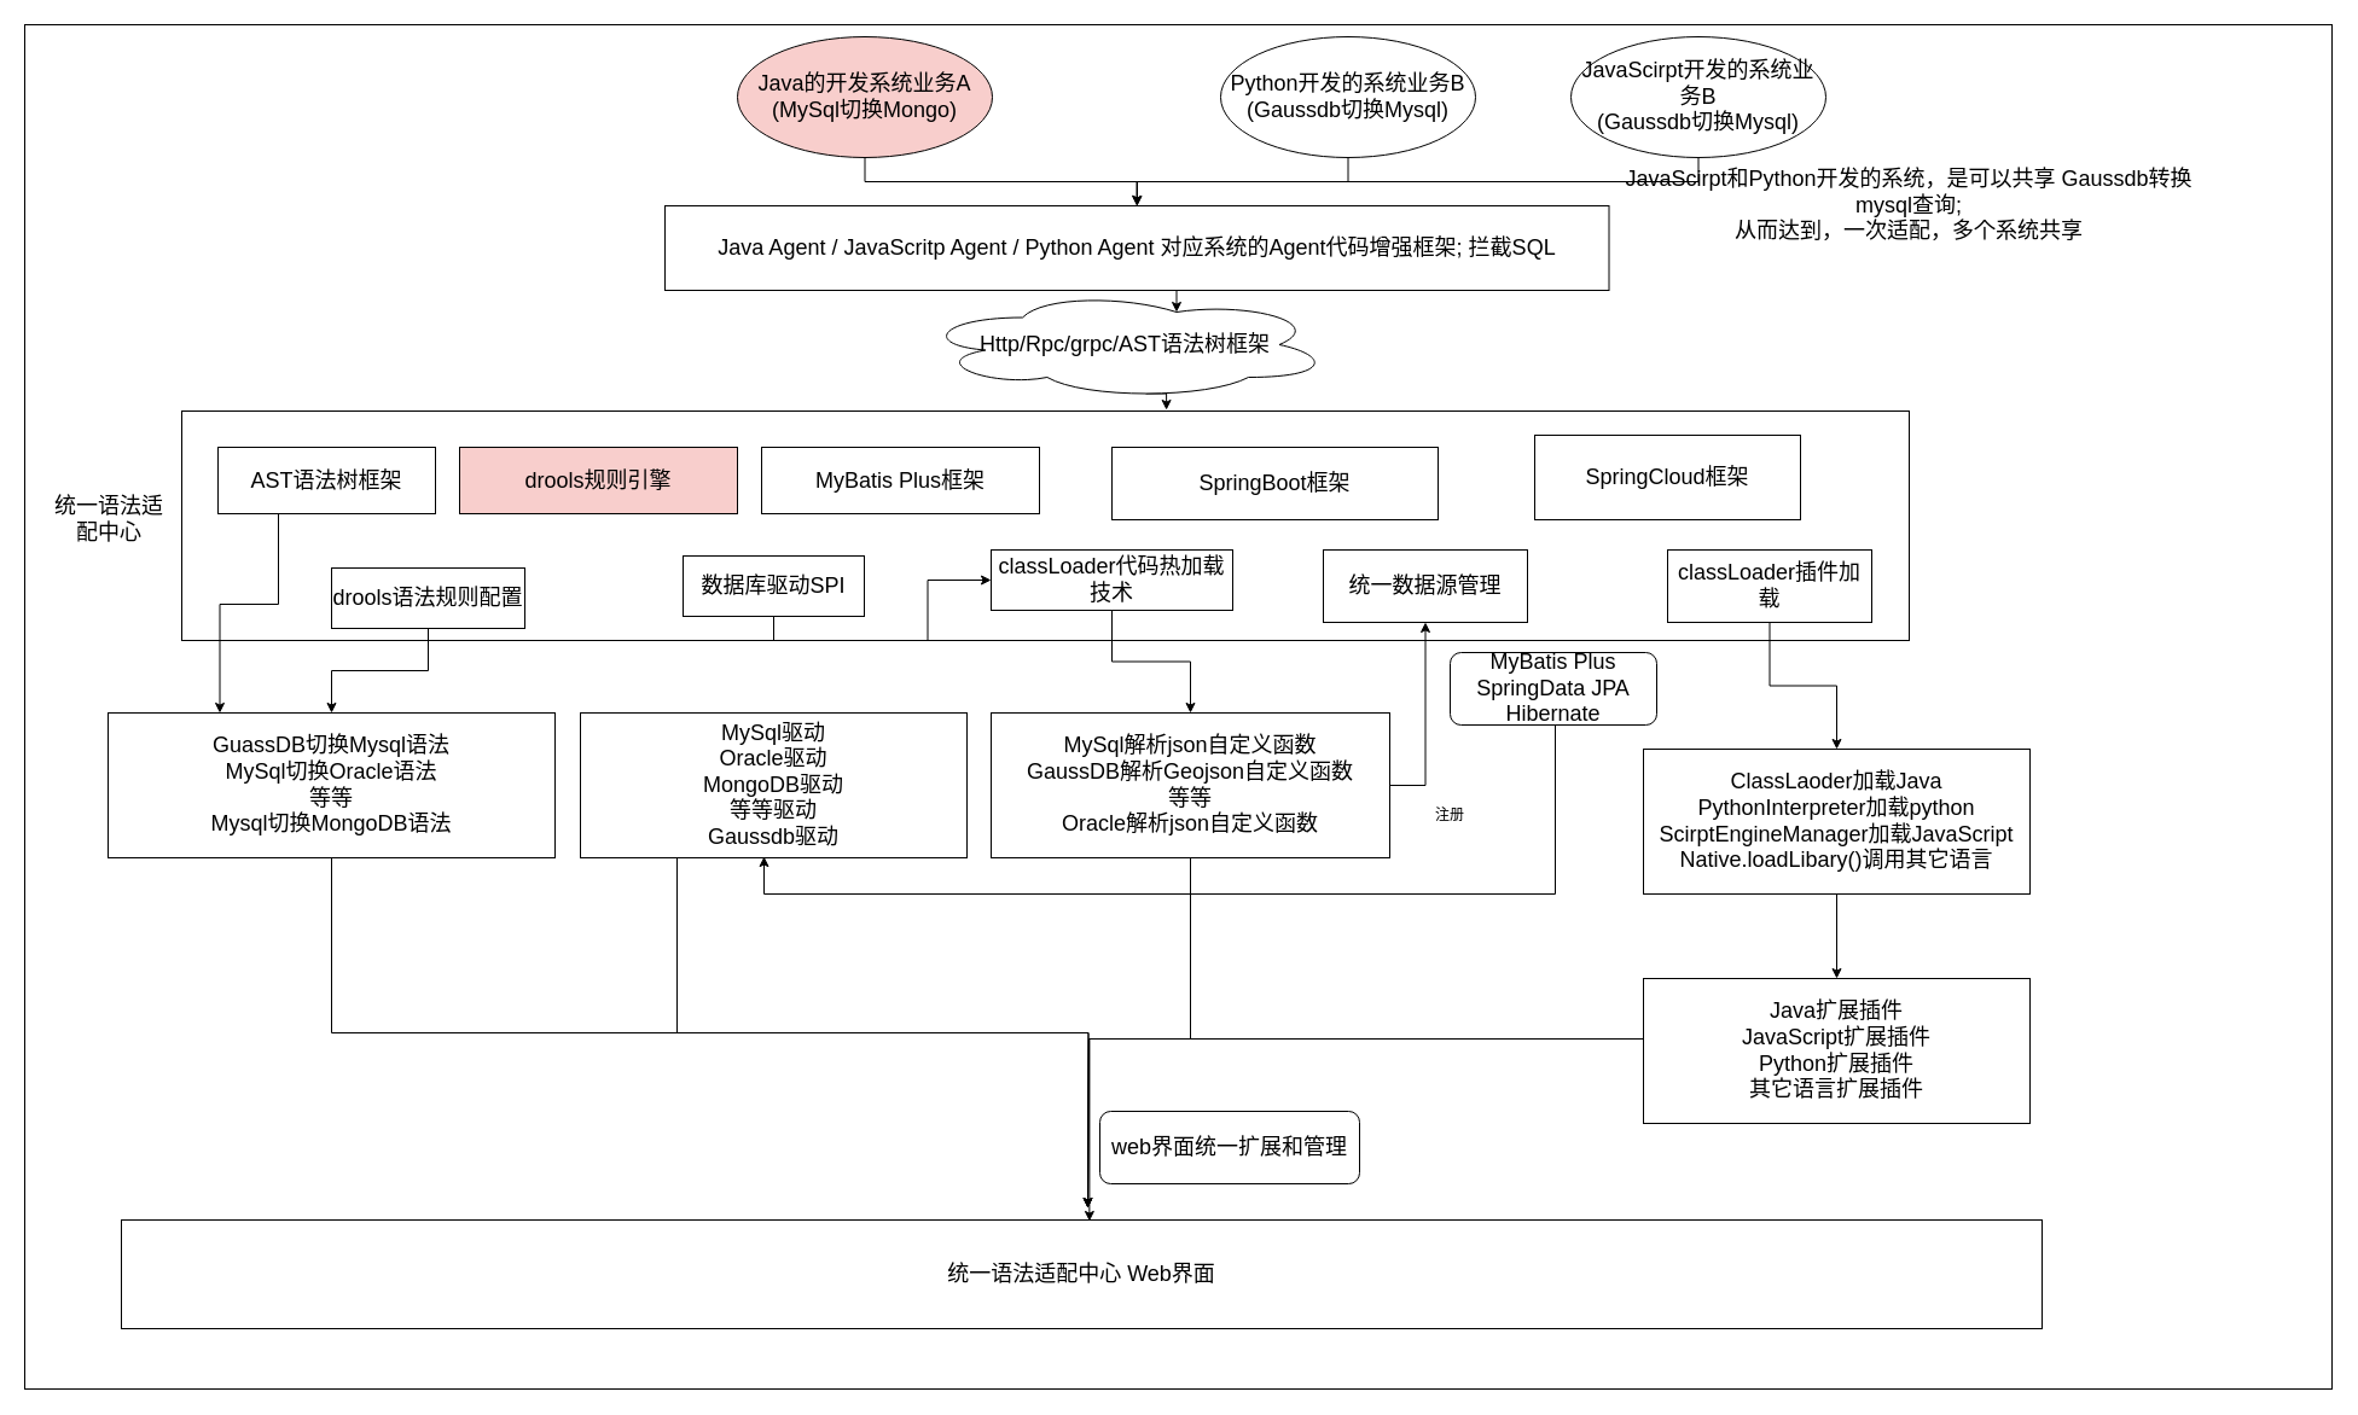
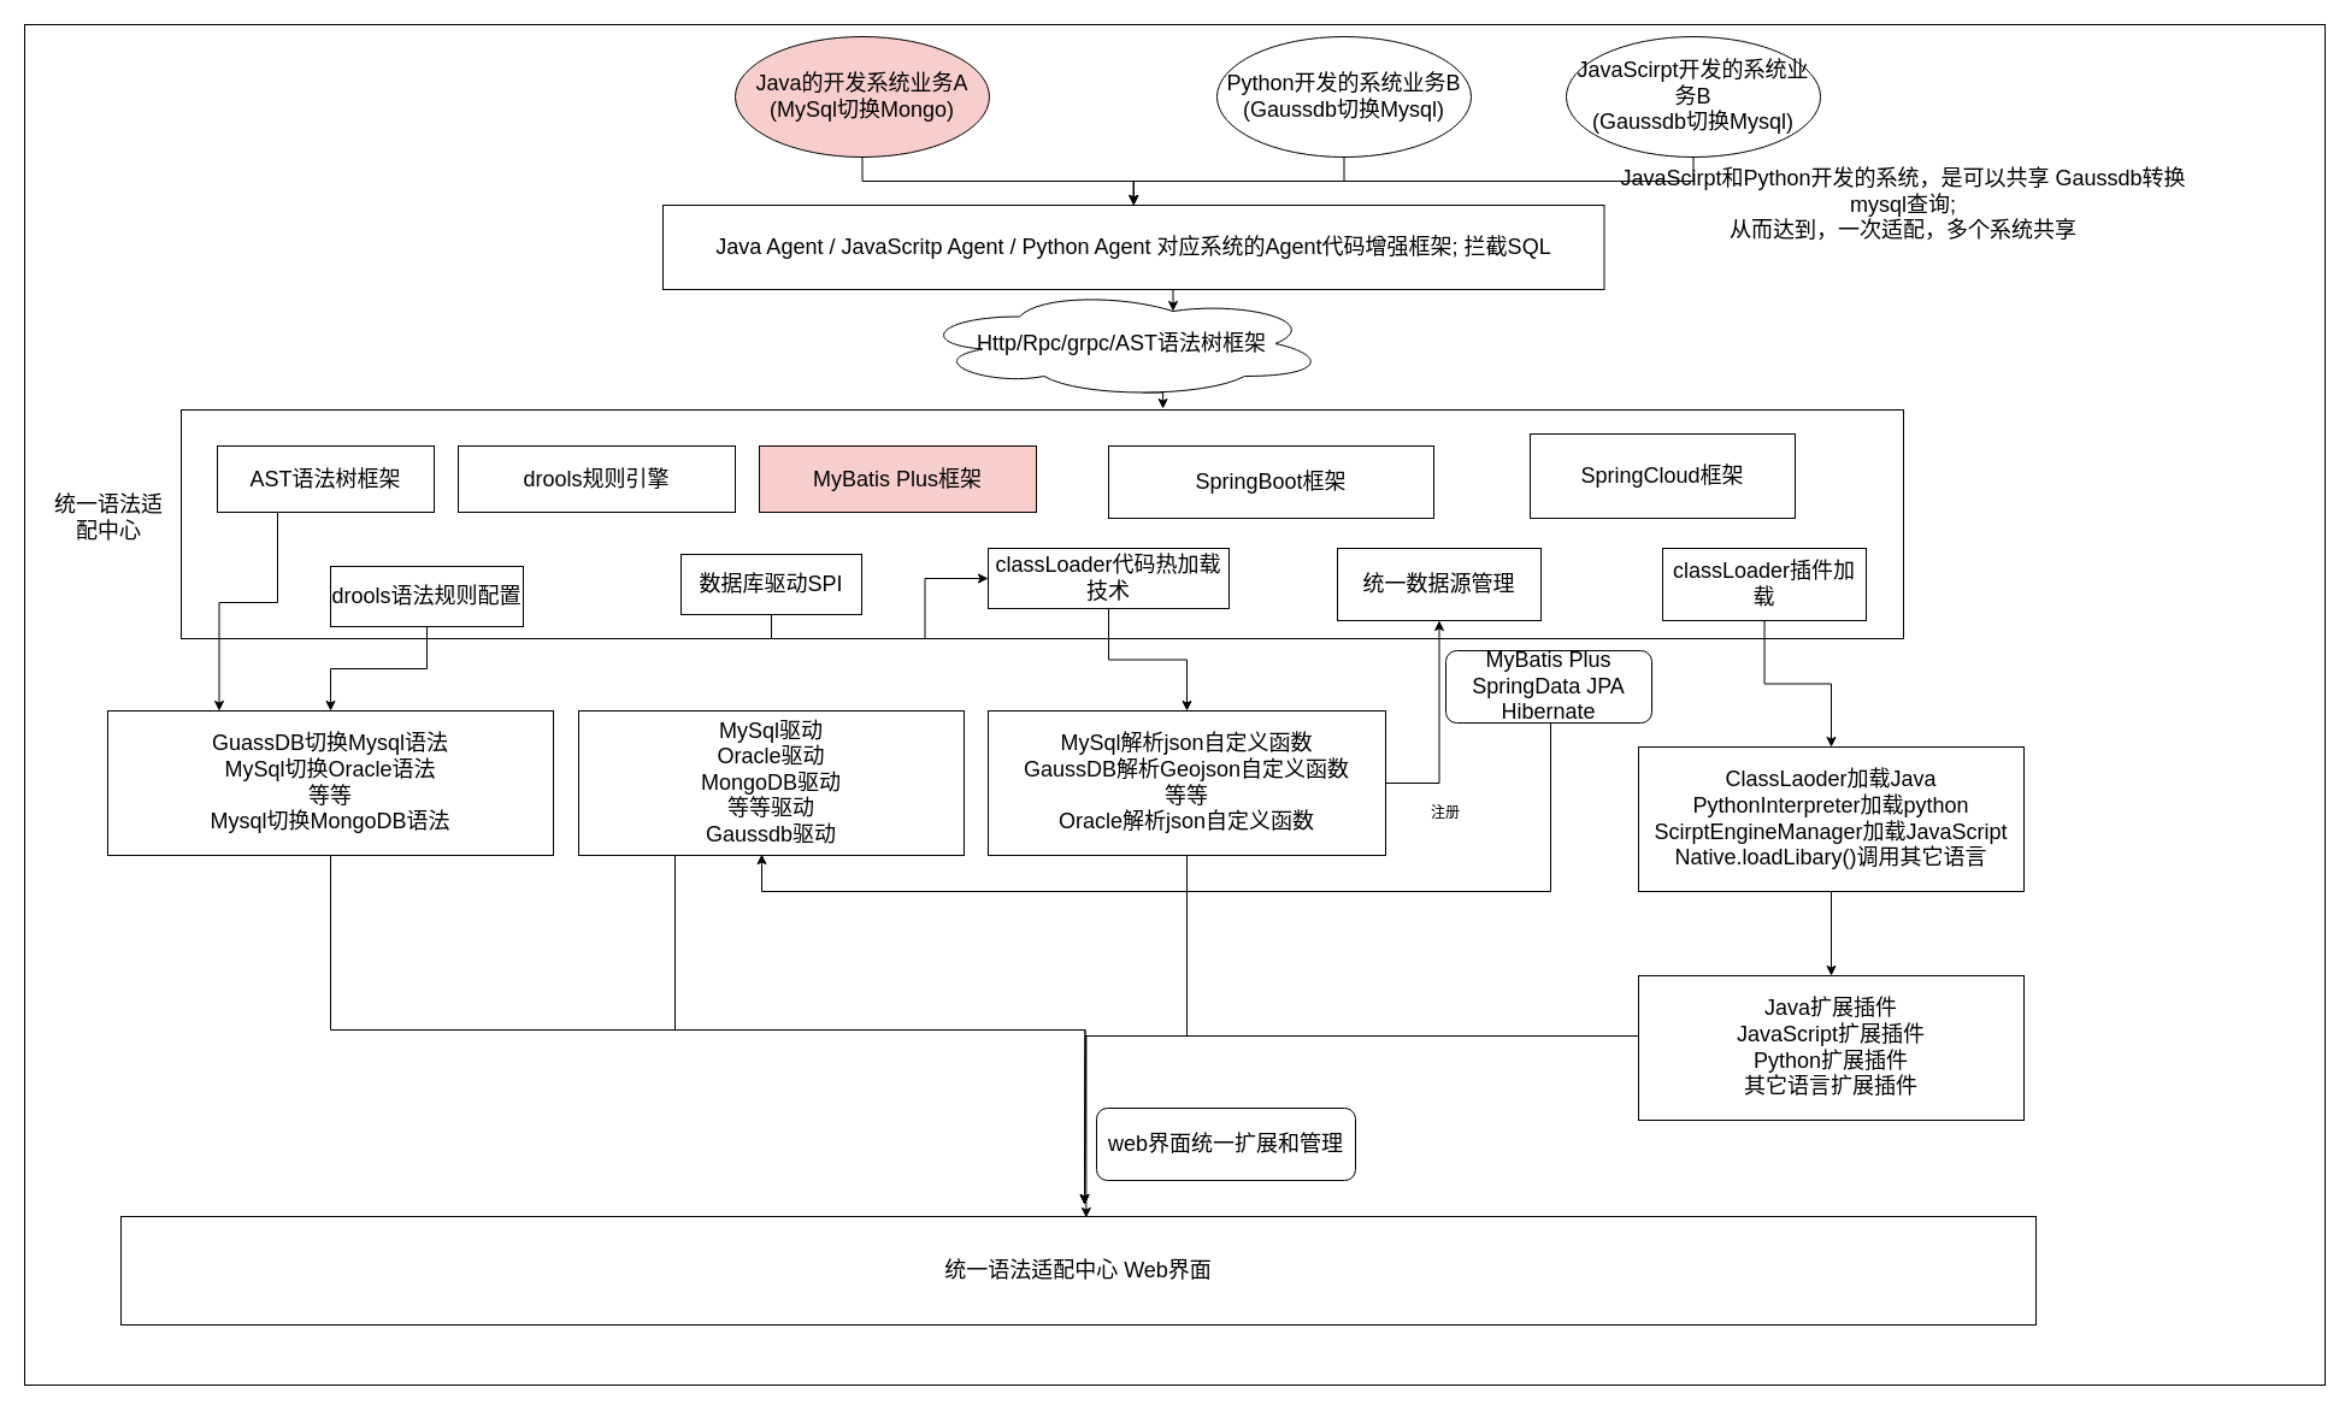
- <mxCell id="34" value="&lt;span style=&quot;font-size: 18px;&quot;&gt;drools规则引擎&lt;/span&gt;" style="rounded=0;whiteSpace=wrap;html=1;fillColor=#f8cecc;" vertex="1" parent="1"><mxGeometry x="380" y="370" width="230" height="55" as="geometry" /></mxCell>
+ <mxCell id="34" value="&lt;span style=&quot;font-size: 18px;&quot;&gt;drools规则引擎&lt;/span&gt;" style="rounded=0;whiteSpace=wrap;html=1;" vertex="1" parent="1"><mxGeometry x="380" y="370" width="230" height="55" as="geometry" /></mxCell>
- <mxCell id="5" value="&lt;font style=&quot;font-size: 18px;&quot;&gt;MyBatis Plus框架&lt;/font&gt;" style="rounded=0;whiteSpace=wrap;html=1;" vertex="1" parent="1"><mxGeometry x="630" y="370" width="230" height="55" as="geometry" /></mxCell>
+ <mxCell id="5" value="&lt;font style=&quot;font-size: 18px;&quot;&gt;MyBatis Plus框架&lt;/font&gt;" style="rounded=0;whiteSpace=wrap;html=1;fillColor=#f8cecc;" vertex="1" parent="1"><mxGeometry x="630" y="370" width="230" height="55" as="geometry" /></mxCell>
- <mxCell id="22" value="&lt;font style=&quot;font-size: 18px;&quot;&gt;统一数据源管理&lt;/font&gt;" style="rounded=0;whiteSpace=wrap;html=1;" vertex="1" parent="1"><mxGeometry x="1095" y="455" width="169" height="60" as="geometry" /></mxCell>
+ <mxCell id="22" value="&lt;font style=&quot;font-size: 18px;&quot;&gt;统一数据源管理&lt;/font&gt;" style="rounded=0;whiteSpace=wrap;html=1;" vertex="1" parent="1"><mxGeometry x="1110" y="455" width="169" height="60" as="geometry" /></mxCell>
